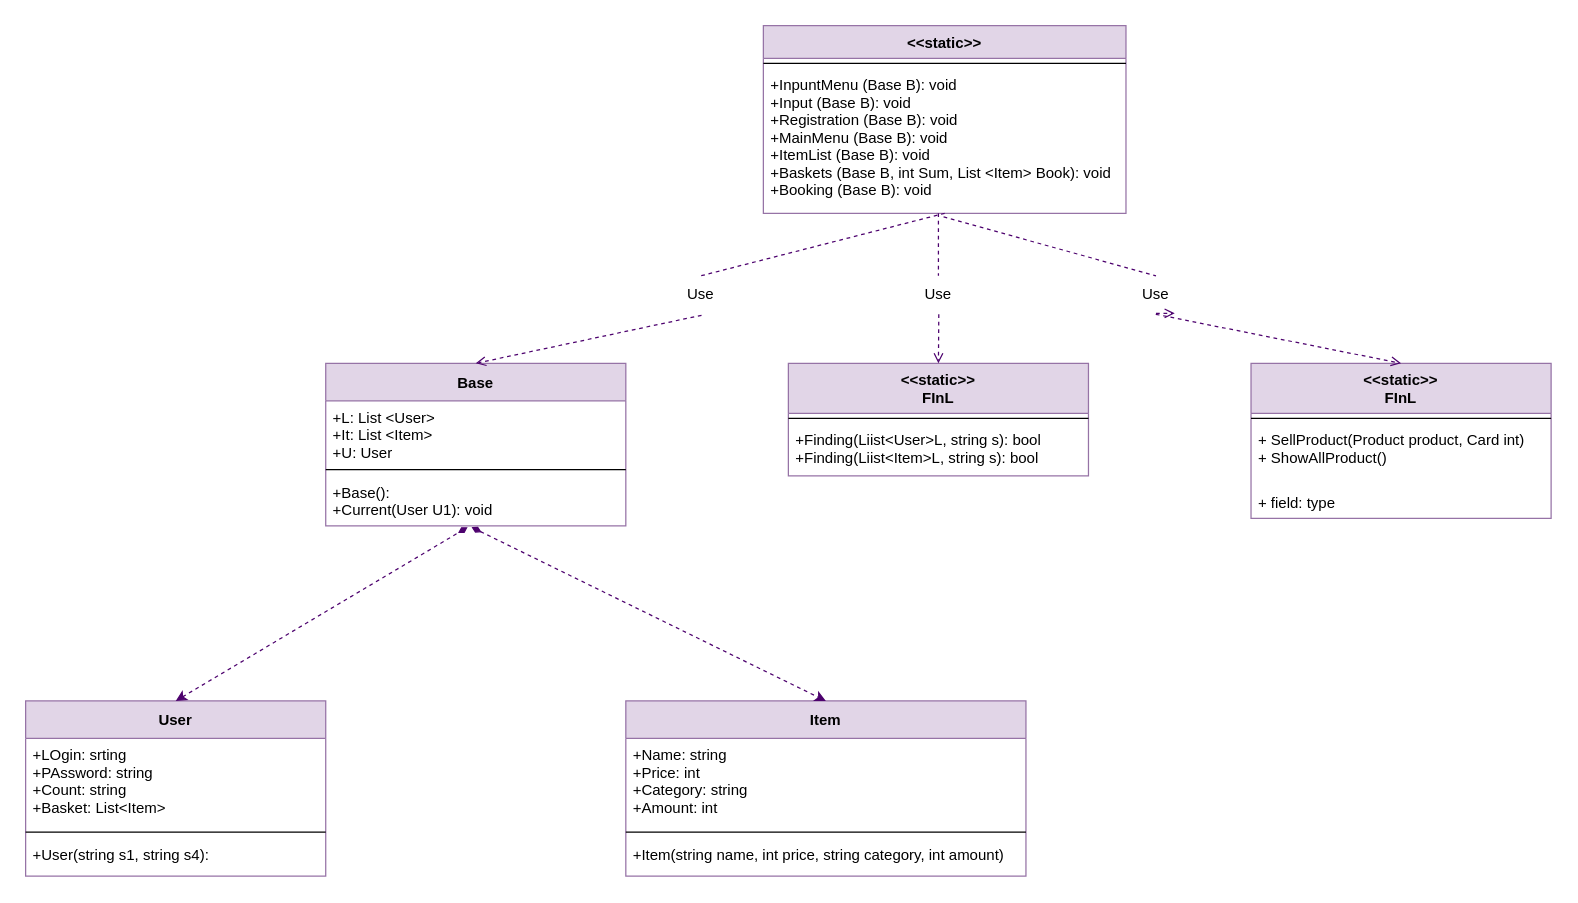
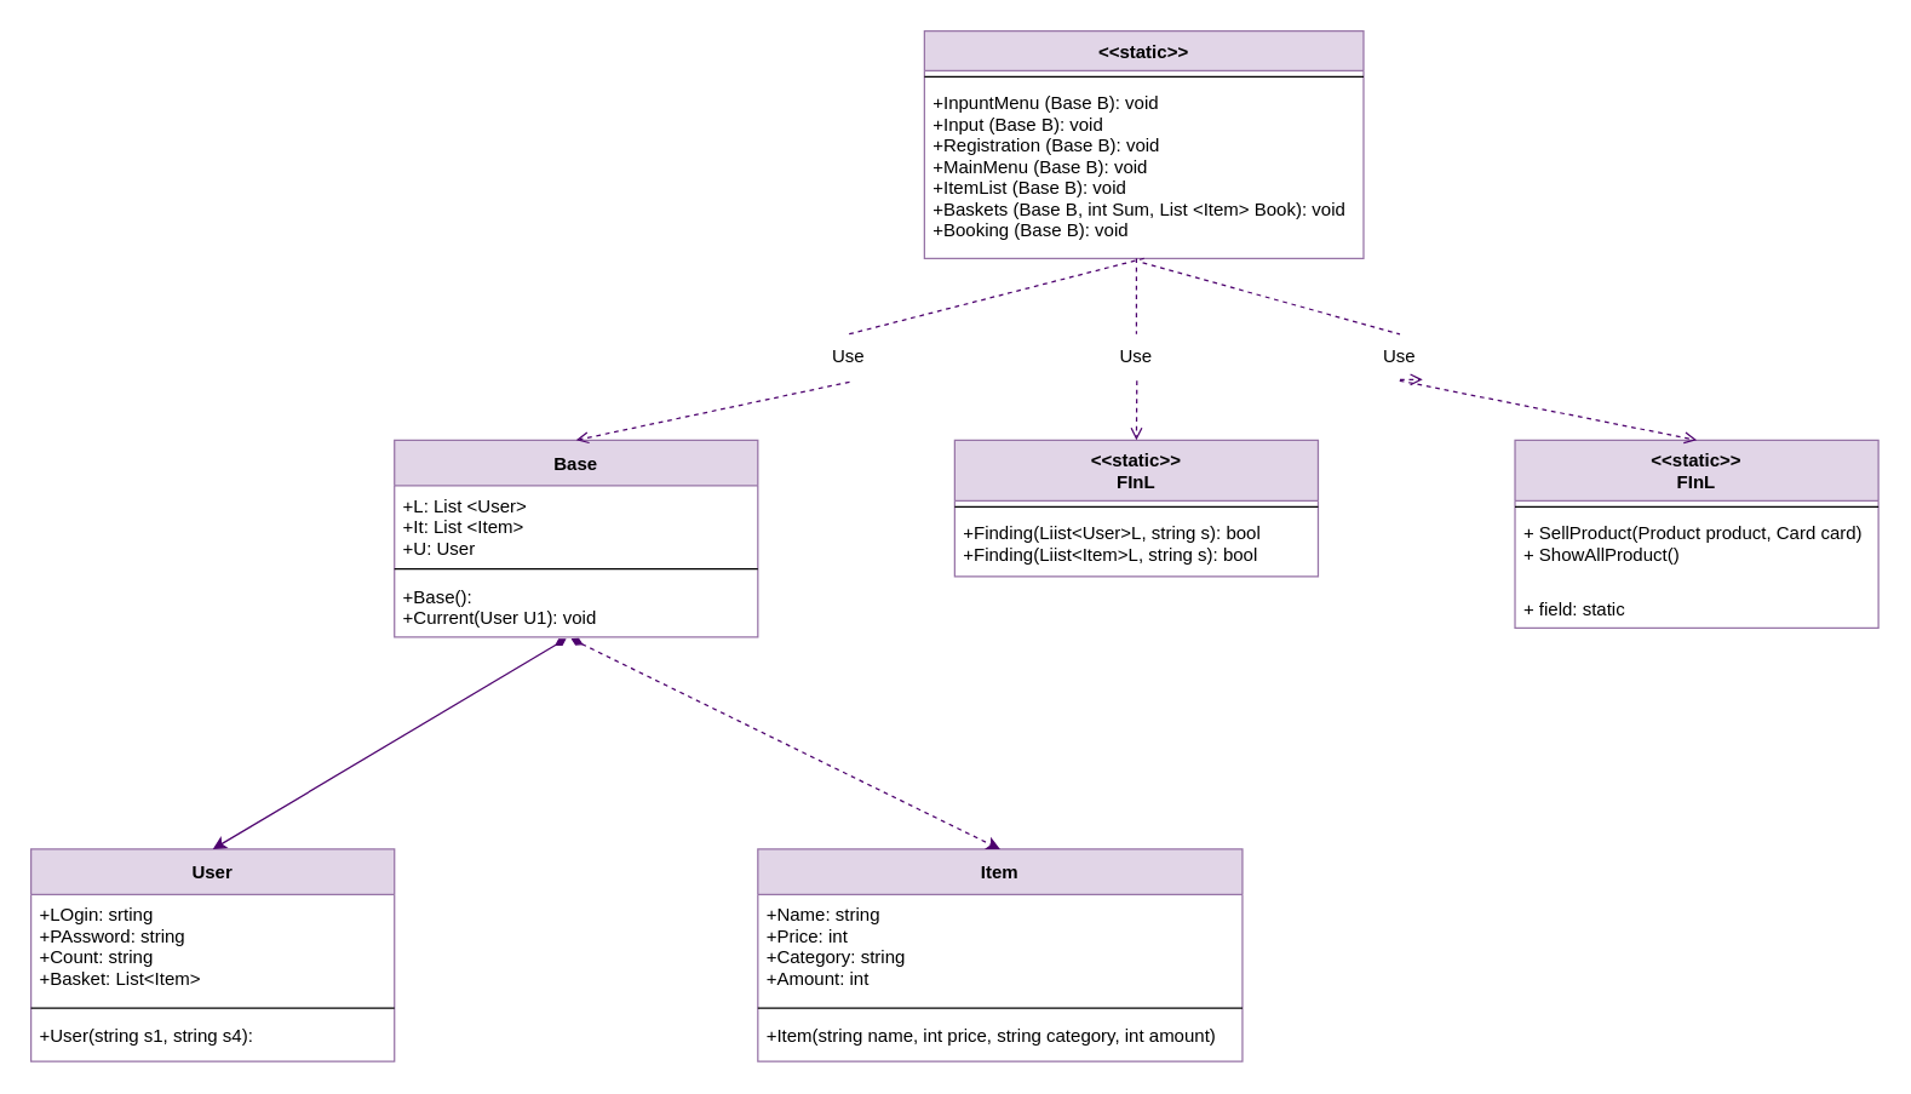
- <mxCell id="7" value="+ SellProduct(Product product, Card int)&#10;+ ShowAllProduct()" style="text;strokeColor=none;fillColor=none;align=left;verticalAlign=top;spacingLeft=4;spacingRight=4;overflow=hidden;rotatable=0;points=[[0,0.5],[1,0.5]];portConstraint=eastwest;" parent="5" vertex="1"><mxGeometry y="48" width="240" height="50" as="geometry" /></mxCell>
+ <mxCell id="7" value="+ SellProduct(Product product, Card card)&#10;+ ShowAllProduct()" style="text;strokeColor=none;fillColor=none;align=left;verticalAlign=top;spacingLeft=4;spacingRight=4;overflow=hidden;rotatable=0;points=[[0,0.5],[1,0.5]];portConstraint=eastwest;" parent="5" vertex="1"><mxGeometry y="48" width="240" height="50" as="geometry" /></mxCell>
- <mxCell id="8" value="+ field: type" style="text;strokeColor=none;fillColor=none;align=left;verticalAlign=top;spacingLeft=4;spacingRight=4;overflow=hidden;rotatable=0;points=[[0,0.5],[1,0.5]];portConstraint=eastwest;" parent="5" vertex="1"><mxGeometry y="98" width="240" height="26" as="geometry" /></mxCell>
+ <mxCell id="8" value="+ field: static" style="text;strokeColor=none;fillColor=none;align=left;verticalAlign=top;spacingLeft=4;spacingRight=4;overflow=hidden;rotatable=0;points=[[0,0.5],[1,0.5]];portConstraint=eastwest;" parent="5" vertex="1"><mxGeometry y="98" width="240" height="26" as="geometry" /></mxCell>
- <mxCell id="34" value="" style="endArrow=diamondThin;startArrow=classic;html=1;rounded=0;strokeColor=#4D026E;exitX=0.5;exitY=0;exitDx=0;exitDy=0;entryX=0.473;entryY=1.026;entryDx=0;entryDy=0;entryPerimeter=0;startFill=1;endFill=1;dashed=1;" edge="1" parent="1" source="26" target="17"><mxGeometry width="50" height="50" relative="1" as="geometry"><mxPoint x="230" y="510" as="sourcePoint" /><mxPoint x="280" y="460" as="targetPoint" /><Array as="points" /></mxGeometry></mxCell>
+ <mxCell id="34" value="" style="endArrow=diamondThin;startArrow=classic;html=1;rounded=0;strokeColor=#4D026E;exitX=0.5;exitY=0;exitDx=0;exitDy=0;entryX=0.473;entryY=1.026;entryDx=0;entryDy=0;entryPerimeter=0;startFill=1;endFill=1;" edge="1" parent="1" source="26" target="17"><mxGeometry width="50" height="50" relative="1" as="geometry"><mxPoint x="230" y="510" as="sourcePoint" /><mxPoint x="280" y="460" as="targetPoint" /><Array as="points" /></mxGeometry></mxCell>
